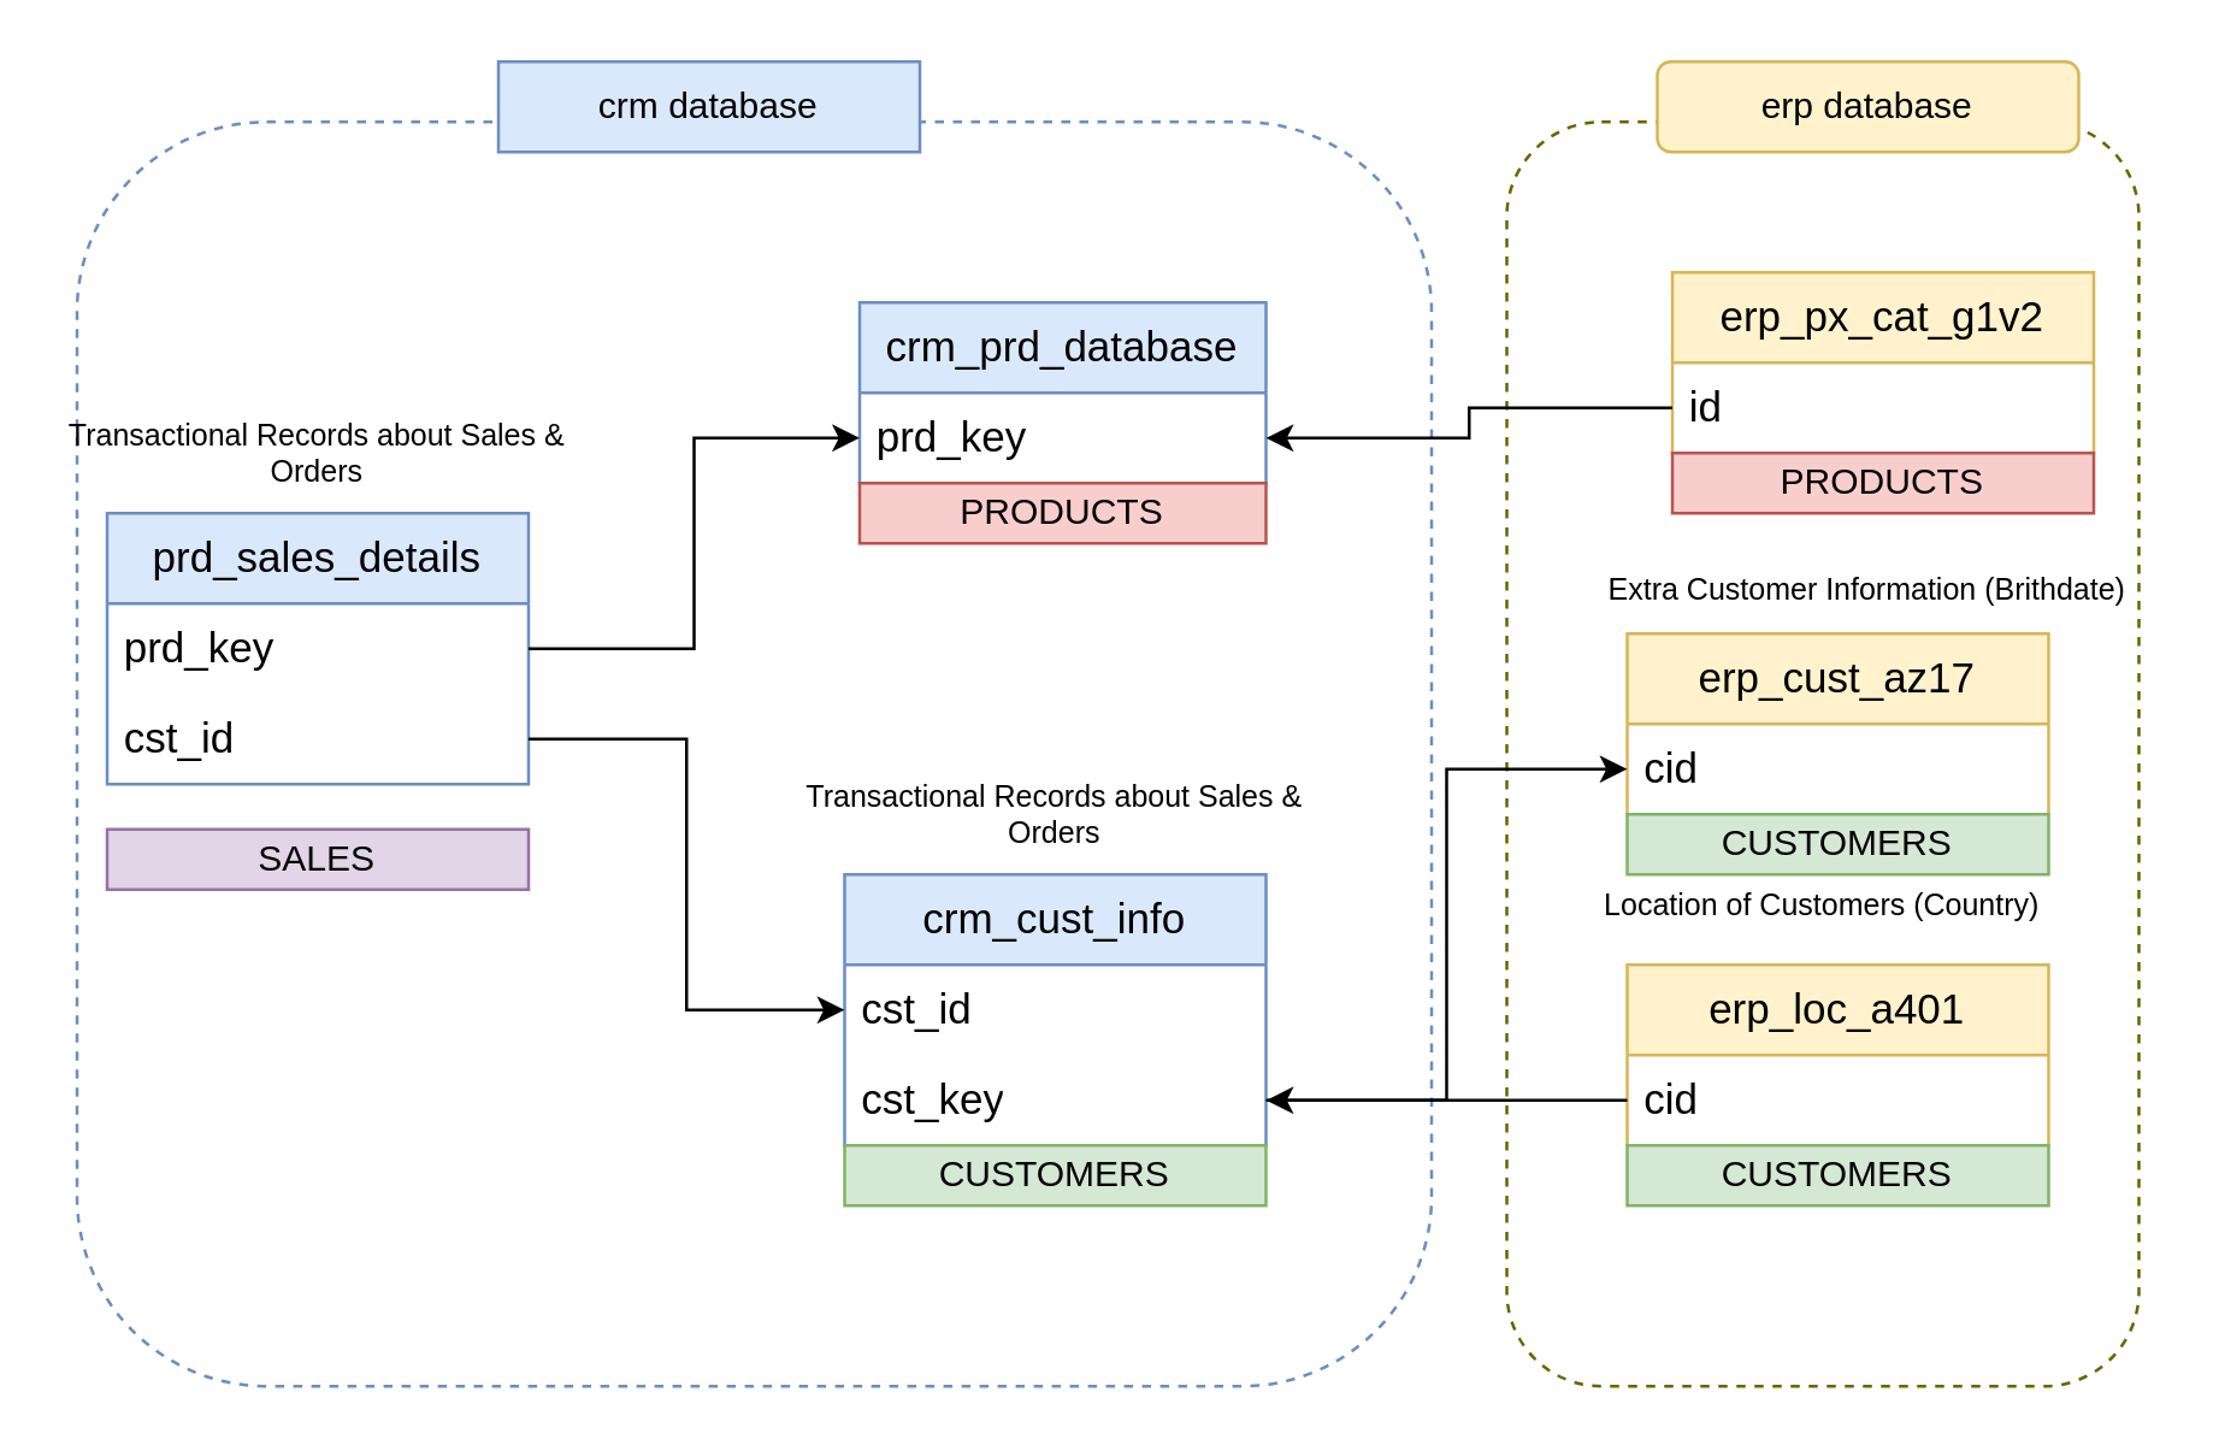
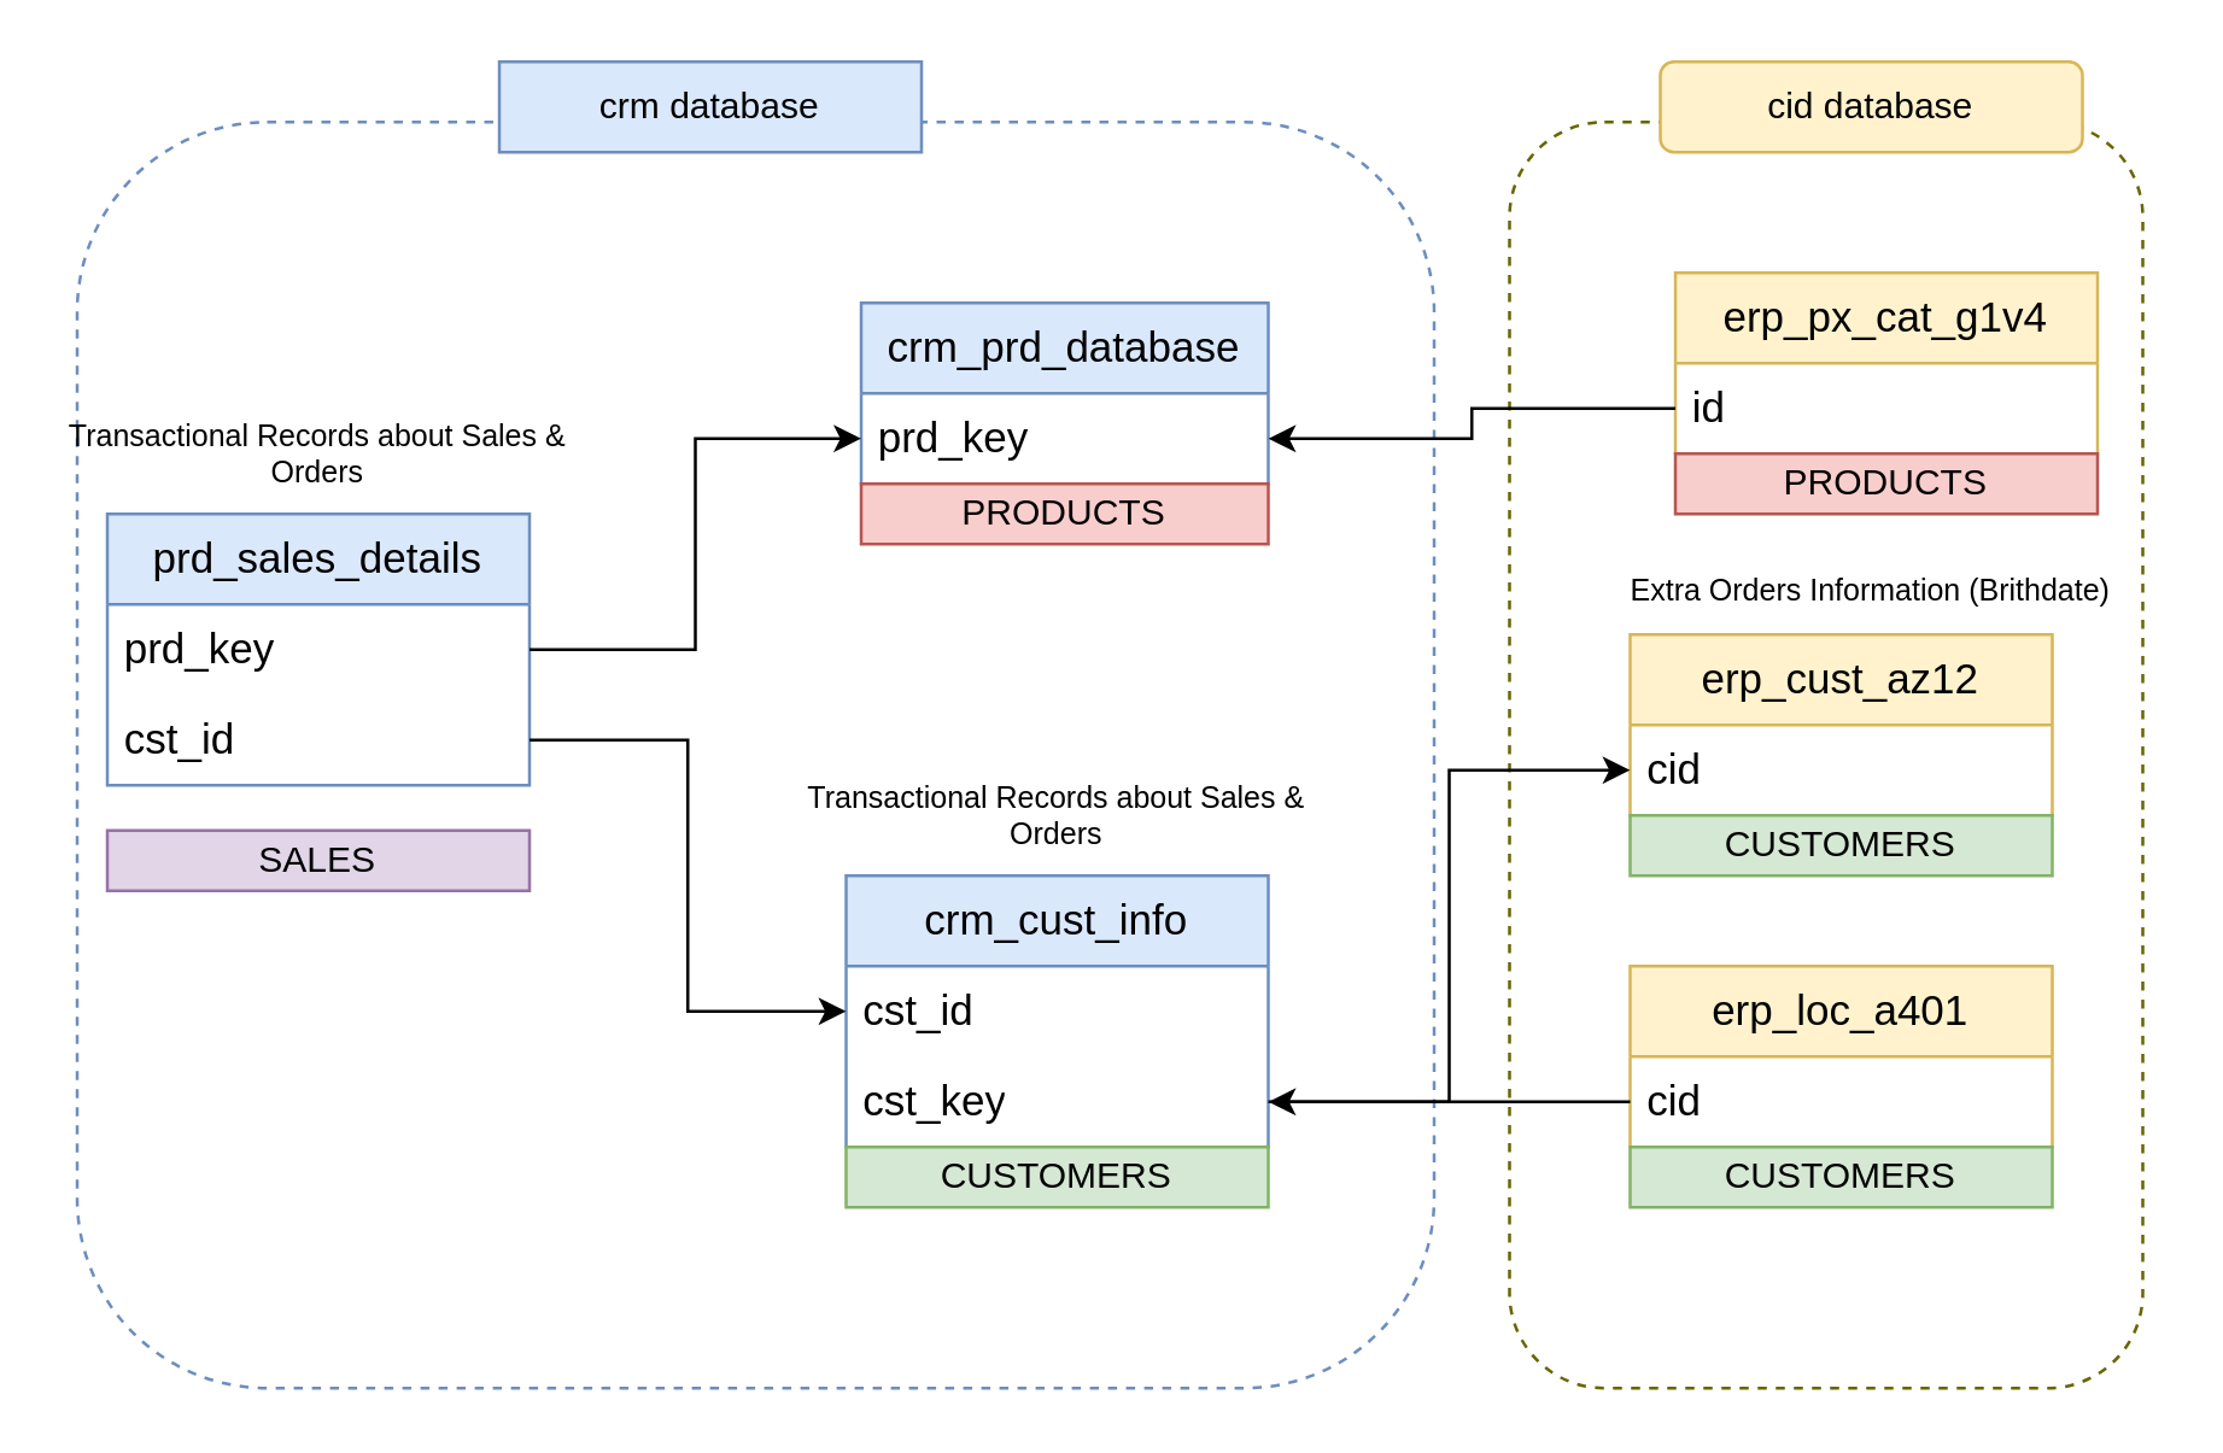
- <mxCell id="27" value="erp database" style="text;html=1;align=center;verticalAlign=middle;whiteSpace=wrap;rounded=1;fillColor=#fff2cc;strokeColor=#d6b656;" vertex="1" parent="1"><mxGeometry x="550" y="20" width="140" height="30" as="geometry" /></mxCell>
+ <mxCell id="27" value="cid database" style="text;html=1;align=center;verticalAlign=middle;whiteSpace=wrap;rounded=1;fillColor=#fff2cc;strokeColor=#d6b656;" vertex="1" parent="1"><mxGeometry x="550" y="20" width="140" height="30" as="geometry" /></mxCell>
- <mxCell id="19" value="erp_px_cat_g1v2" style="swimlane;fontStyle=0;childLayout=stackLayout;horizontal=1;startSize=30;horizontalStack=0;resizeParent=1;resizeParentMax=0;resizeLast=0;collapsible=1;marginBottom=0;whiteSpace=wrap;html=1;fillColor=#fff2cc;strokeColor=#d6b656;fontSize=14;" vertex="1" parent="1"><mxGeometry x="555" y="90" width="140" height="60" as="geometry" /></mxCell>
+ <mxCell id="19" value="erp_px_cat_g1v4" style="swimlane;fontStyle=0;childLayout=stackLayout;horizontal=1;startSize=30;horizontalStack=0;resizeParent=1;resizeParentMax=0;resizeLast=0;collapsible=1;marginBottom=0;whiteSpace=wrap;html=1;fillColor=#fff2cc;strokeColor=#d6b656;fontSize=14;" vertex="1" parent="1"><mxGeometry x="555" y="90" width="140" height="60" as="geometry" /></mxCell>
- <mxCell id="23" value="Extra Customer Information (Brithdate)" style="text;html=1;align=center;verticalAlign=middle;whiteSpace=wrap;rounded=0;fontSize=10;" vertex="1" parent="1"><mxGeometry x="525" y="190" width="190" height="10" as="geometry" /></mxCell>
+ <mxCell id="23" value="Extra Orders Information (Brithdate)" style="text;html=1;align=center;verticalAlign=middle;whiteSpace=wrap;rounded=0;fontSize=10;" vertex="1" parent="1"><mxGeometry x="525" y="190" width="190" height="10" as="geometry" /></mxCell>
- <mxCell id="21" value="erp_cust_az17" style="swimlane;fontStyle=0;childLayout=stackLayout;horizontal=1;startSize=30;horizontalStack=0;resizeParent=1;resizeParentMax=0;resizeLast=0;collapsible=1;marginBottom=0;whiteSpace=wrap;html=1;fillColor=#fff2cc;strokeColor=#d6b656;fontSize=14;" vertex="1" parent="1"><mxGeometry x="540" y="210" width="140" height="60" as="geometry" /></mxCell>
+ <mxCell id="21" value="erp_cust_az12" style="swimlane;fontStyle=0;childLayout=stackLayout;horizontal=1;startSize=30;horizontalStack=0;resizeParent=1;resizeParentMax=0;resizeLast=0;collapsible=1;marginBottom=0;whiteSpace=wrap;html=1;fillColor=#fff2cc;strokeColor=#d6b656;fontSize=14;" vertex="1" parent="1"><mxGeometry x="540" y="210" width="140" height="60" as="geometry" /></mxCell>
- <mxCell id="18" value="Location of Customers (Country)" style="text;html=1;align=center;verticalAlign=middle;whiteSpace=wrap;rounded=0;fontSize=10;" vertex="1" parent="1"><mxGeometry x="520" y="290" width="170" height="20" as="geometry" /></mxCell>
